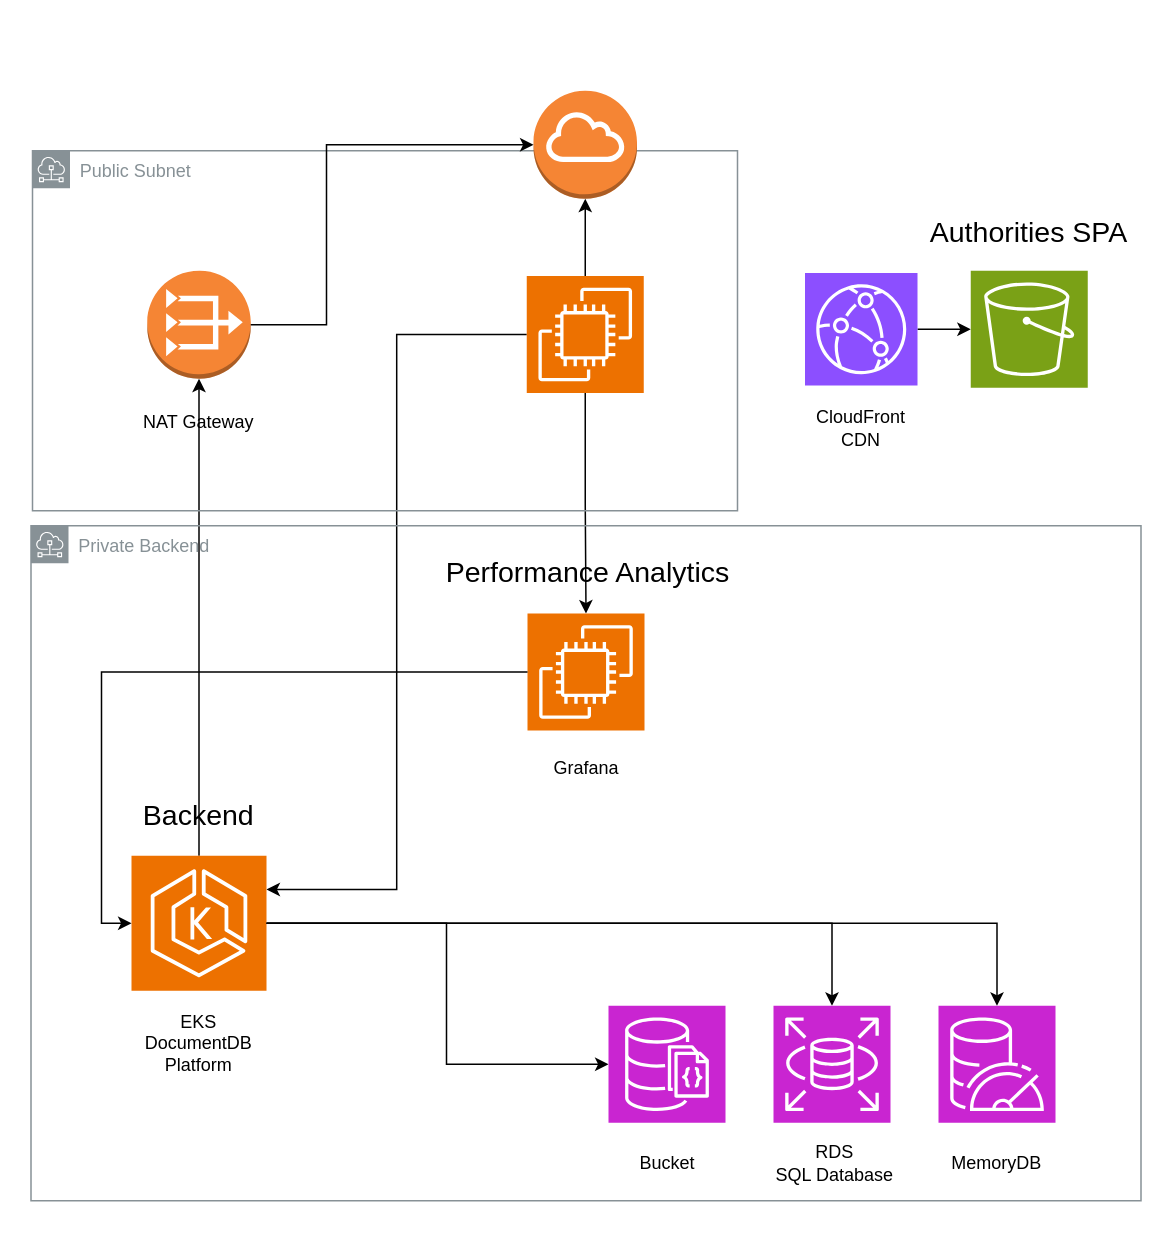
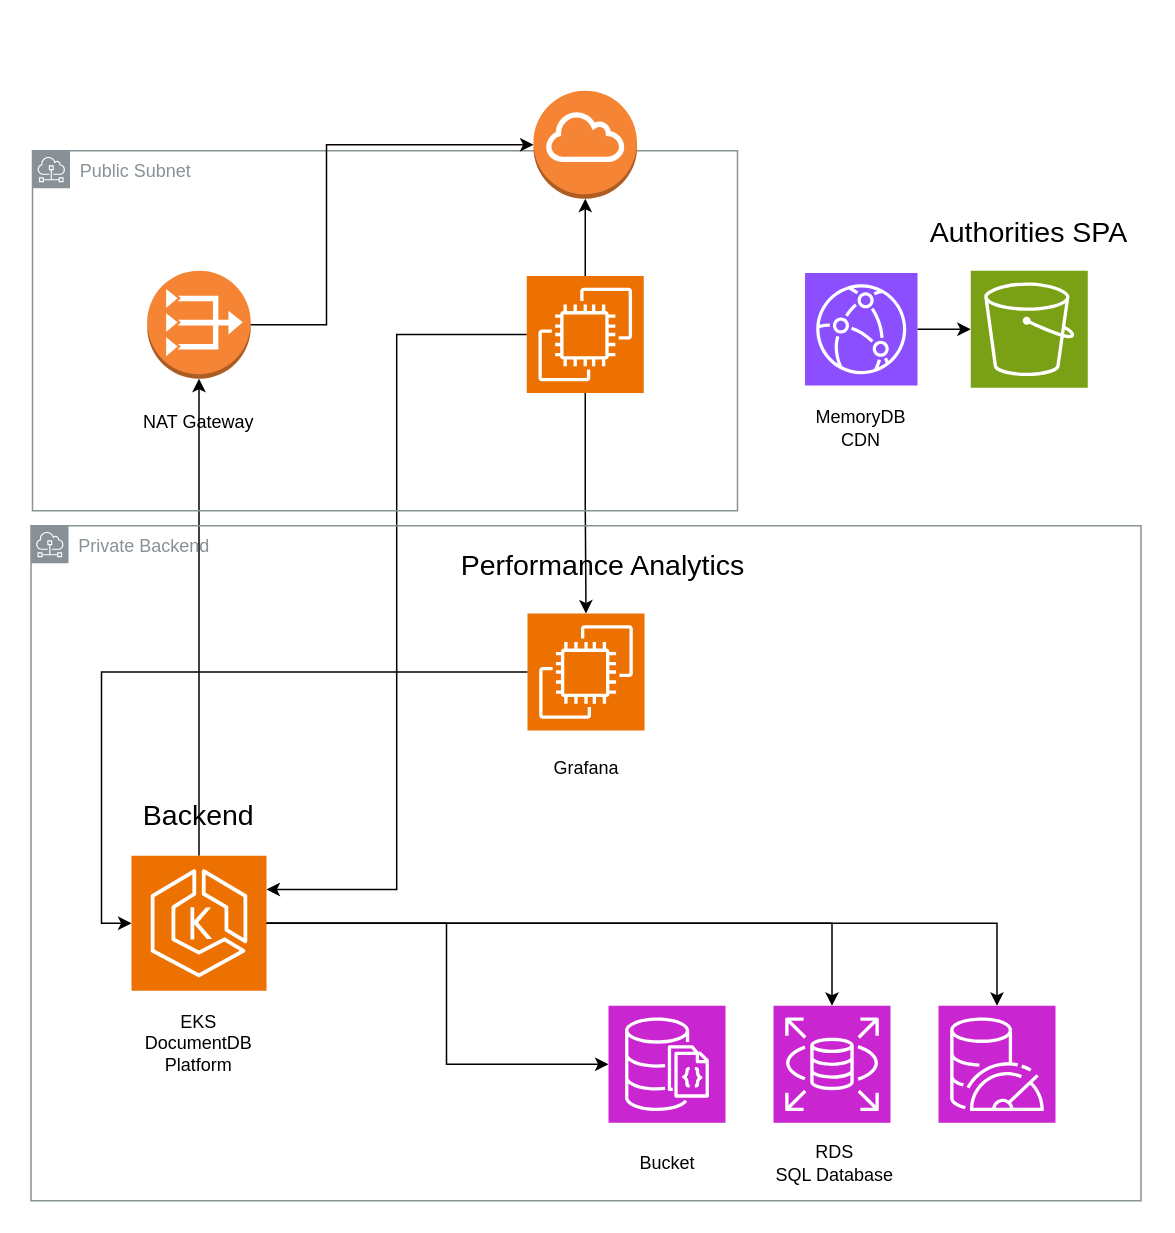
- <mxCell id="48" value="CloudFront&lt;div&gt;CDN&lt;/div&gt;" style="text;html=1;align=center;verticalAlign=middle;whiteSpace=wrap;rounded=0;" parent="46" vertex="1"><mxGeometry y="88.5" width="75" height="30" as="geometry" /></mxCell>
+ <mxCell id="48" value="MemoryDB&lt;div&gt;CDN&lt;/div&gt;" style="text;html=1;align=center;verticalAlign=middle;whiteSpace=wrap;rounded=0;" parent="46" vertex="1"><mxGeometry y="88.5" width="75" height="30" as="geometry" /></mxCell>
- <mxCell id="5" value="Performance Analytics" style="text;html=1;align=center;verticalAlign=middle;whiteSpace=wrap;rounded=0;fontSize=19;" parent="1" vertex="1"><mxGeometry x="292.75" y="367" width="196.5" height="30" as="geometry" /></mxCell>
+ <mxCell id="5" value="Performance Analytics" style="text;html=1;align=center;verticalAlign=middle;whiteSpace=wrap;rounded=0;fontSize=19;" parent="1" vertex="1"><mxGeometry x="302.75" y="362" width="196.5" height="30" as="geometry" /></mxCell>
- <mxCell id="24" value="MemoryDB" style="text;html=1;align=center;verticalAlign=middle;whiteSpace=wrap;rounded=0;" parent="22" vertex="1"><mxGeometry y="90" width="84" height="30" as="geometry" /></mxCell>
